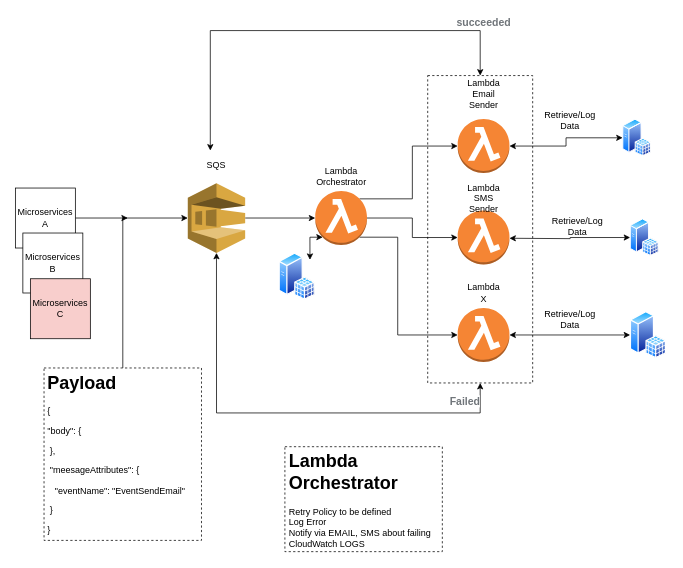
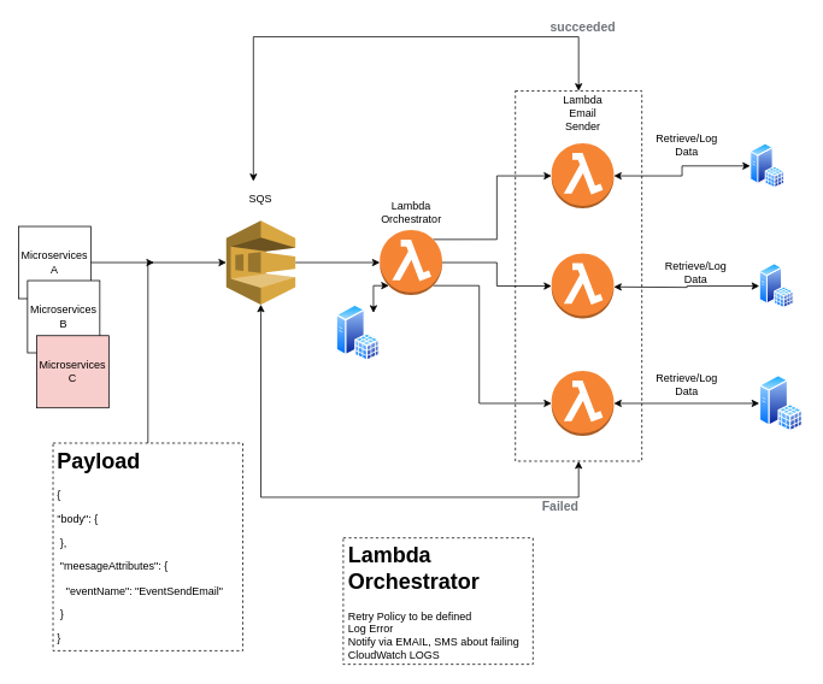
- <mxCell id="28" value="Lambda SMS Sender&lt;br&gt;" style="text;html=1;strokeColor=none;fillColor=none;align=center;verticalAlign=middle;whiteSpace=wrap;rounded=0;" vertex="1" parent="1"><mxGeometry x="624.5" y="254" width="40" height="20" as="geometry" /></mxCell>
- <mxCell id="29" value="Lambda X&lt;br&gt;" style="text;html=1;strokeColor=none;fillColor=none;align=center;verticalAlign=middle;whiteSpace=wrap;rounded=0;" vertex="1" parent="1"><mxGeometry x="624.5" y="380" width="40" height="20" as="geometry" /></mxCell>
- <mxCell id="36" value="&lt;b style=&quot;color: rgb(112 , 117 , 122) ; font-family: &amp;#34;arial&amp;#34; , sans-serif ; font-size: 14px ; background-color: rgb(255 , 255 , 255)&quot;&gt;Failed&lt;/b&gt;" style="text;html=1;strokeColor=none;fillColor=none;align=center;verticalAlign=middle;whiteSpace=wrap;rounded=0;" vertex="1" parent="1"><mxGeometry x="600" y="525" width="40" height="20" as="geometry" /></mxCell>
+ <mxCell id="36" value="&lt;b style=&quot;color: rgb(112 , 117 , 122) ; font-family: &amp;#34;arial&amp;#34; , sans-serif ; font-size: 14px ; background-color: rgb(255 , 255 , 255)&quot;&gt;Failed&lt;/b&gt;" style="text;html=1;strokeColor=none;fillColor=none;align=center;verticalAlign=middle;whiteSpace=wrap;rounded=0;" vertex="1" parent="1"><mxGeometry x="600" y="550" width="40" height="20" as="geometry" /></mxCell>
